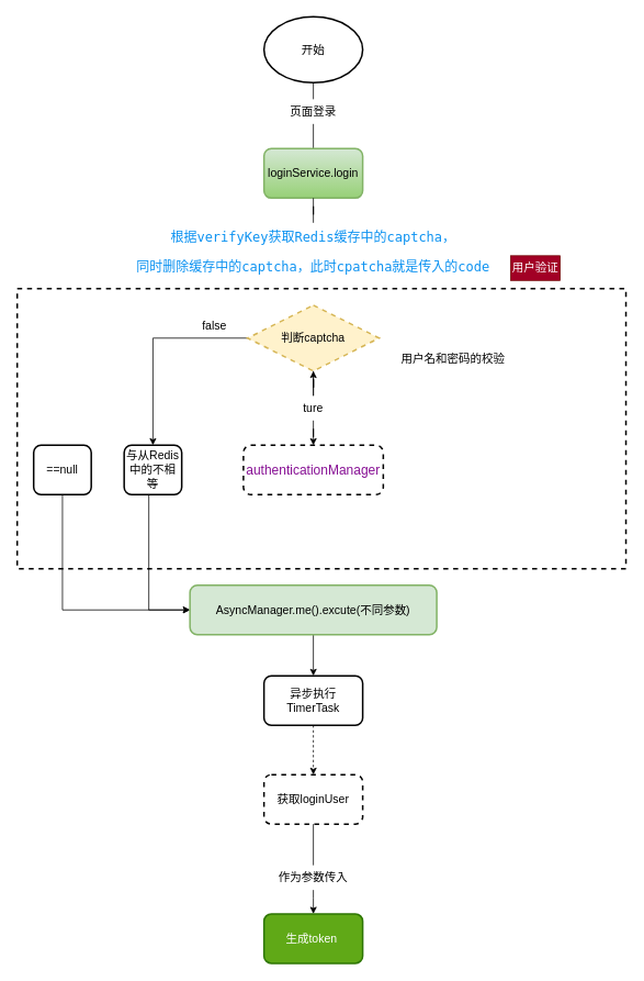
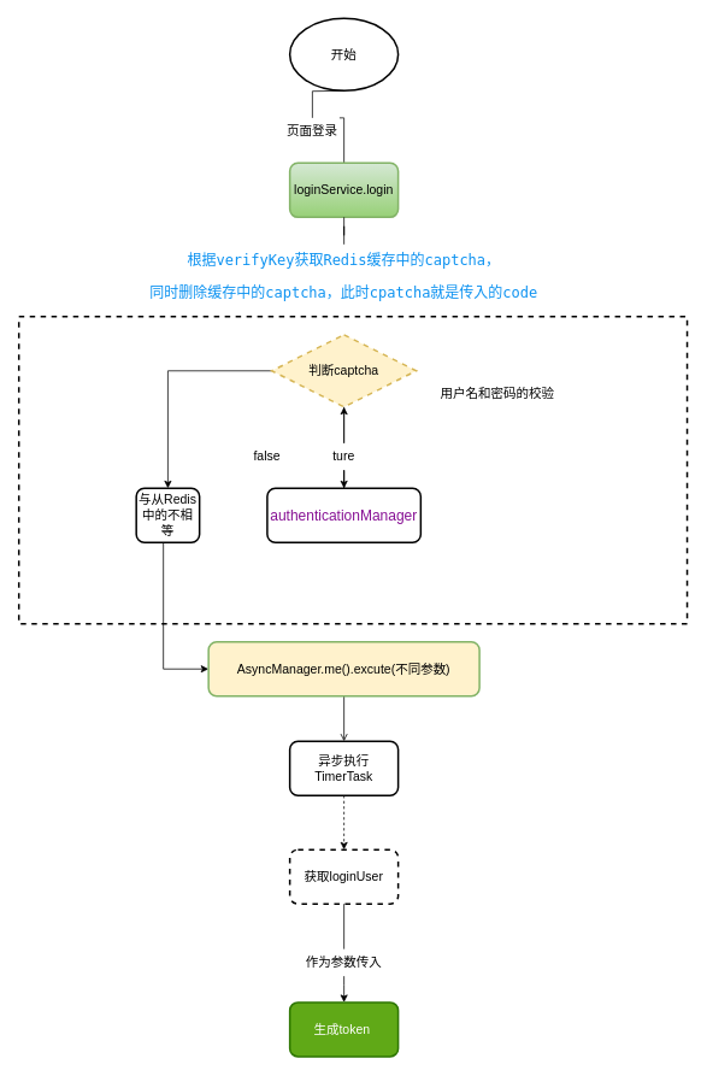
- <mxCell id="6" value="页面登录" style="text;html=1;strokeColor=none;fillColor=none;align=center;verticalAlign=middle;whiteSpace=wrap;rounded=0;fontSize=14;" vertex="1" parent="1"><mxGeometry x="350" y="120" width="60" height="30" as="geometry" /></mxCell>
+ <mxCell id="6" value="页面登录" style="text;html=1;strokeColor=none;fillColor=none;align=center;verticalAlign=middle;whiteSpace=wrap;rounded=0;fontSize=14;" vertex="1" parent="1"><mxGeometry x="315" y="130" width="60" height="30" as="geometry" /></mxCell>
- <mxCell id="29" value="用户验证" style="text;html=1;strokeColor=#6F0000;fillColor=#a20025;align=center;verticalAlign=middle;whiteSpace=wrap;rounded=0;fontFamily=Helvetica;fontSize=14;fontColor=#ffffff;" vertex="1" parent="1"><mxGeometry x="620" y="310" width="60" height="30" as="geometry" /></mxCell>
- <mxCell id="21" value="false" style="text;html=1;strokeColor=none;fillColor=none;align=center;verticalAlign=middle;whiteSpace=wrap;rounded=0;fontFamily=Helvetica;fontSize=14;" vertex="1" parent="1"><mxGeometry x="230" y="380" width="60" height="30" as="geometry" /></mxCell>
+ <mxCell id="21" value="false" style="text;html=1;strokeColor=none;fillColor=none;align=center;verticalAlign=middle;whiteSpace=wrap;rounded=0;fontFamily=Helvetica;fontSize=14;" vertex="1" parent="1"><mxGeometry x="265" y="490" width="60" height="30" as="geometry" /></mxCell>
- <mxCell id="15" value="ture" style="text;html=1;strokeColor=none;fillColor=none;align=center;verticalAlign=middle;whiteSpace=wrap;rounded=0;fontSize=14;" vertex="1" parent="1"><mxGeometry x="350" y="480" width="60" height="30" as="geometry" /></mxCell>
+ <mxCell id="15" value="ture" style="text;html=1;strokeColor=none;fillColor=none;align=center;verticalAlign=middle;whiteSpace=wrap;rounded=0;fontSize=14;" vertex="1" parent="1"><mxGeometry x="350" y="490" width="60" height="30" as="geometry" /></mxCell>
- <mxCell id="18" value="==null" style="rounded=1;whiteSpace=wrap;html=1;fontFamily=Helvetica;fontSize=14;strokeWidth=2;" vertex="1" parent="1"><mxGeometry x="40" y="540" width="70" height="60" as="geometry" /></mxCell>
- <mxCell id="13" value="&lt;pre style=&quot;background-color: rgb(255, 255, 255); color: rgb(8, 8, 8); font-size: 12pt;&quot;&gt;&lt;span style=&quot;color: rgb(135, 16, 148);&quot;&gt;&lt;font face=&quot;Helvetica&quot;&gt;authenticationManager&lt;/font&gt;&lt;/span&gt;&lt;/pre&gt;" style="rounded=1;whiteSpace=wrap;html=1;fontSize=14;strokeWidth=2;dashed=1;" vertex="1" parent="1"><mxGeometry x="295" y="540" width="170" height="60" as="geometry" /></mxCell>
+ <mxCell id="13" value="&lt;pre style=&quot;background-color: rgb(255, 255, 255); color: rgb(8, 8, 8); font-size: 12pt;&quot;&gt;&lt;span style=&quot;color: rgb(135, 16, 148);&quot;&gt;&lt;font face=&quot;Helvetica&quot;&gt;authenticationManager&lt;/font&gt;&lt;/span&gt;&lt;/pre&gt;" style="rounded=1;whiteSpace=wrap;html=1;fontSize=14;strokeWidth=2;" vertex="1" parent="1"><mxGeometry x="295" y="540" width="170" height="60" as="geometry" /></mxCell>
- <mxCell id="17" style="edgeStyle=orthogonalEdgeStyle;rounded=0;orthogonalLoop=1;jettySize=auto;html=1;entryX=0;entryY=0.5;entryDx=0;entryDy=0;fontFamily=Helvetica;fontSize=14;fontColor=#000000;" edge="1" parent="1" source="18" target="23"><mxGeometry relative="1" as="geometry"><Array as="points"><mxPoint x="75" y="740" /></Array></mxGeometry></mxCell>
- <mxCell id="23" value="AsyncManager.me().excute(不同参数)" style="rounded=1;whiteSpace=wrap;html=1;fontFamily=Helvetica;fontSize=14;fillColor=#d5e8d4;strokeColor=#82b366;strokeWidth=2;" vertex="1" parent="1"><mxGeometry x="230" y="710" width="300" height="60" as="geometry" /></mxCell>
+ <mxCell id="23" value="AsyncManager.me().excute(不同参数)" style="rounded=1;whiteSpace=wrap;html=1;fontFamily=Helvetica;fontSize=14;fillColor=#fff2cc;strokeColor=#82b366;strokeWidth=2;" vertex="1" parent="1"><mxGeometry x="230" y="710" width="300" height="60" as="geometry" /></mxCell>
- <mxCell id="22" style="edgeStyle=orthogonalEdgeStyle;rounded=0;orthogonalLoop=1;jettySize=auto;html=1;entryX=0.5;entryY=0;entryDx=0;entryDy=0;fontFamily=Helvetica;fontSize=14;fontColor=#000000;" edge="1" parent="1" source="23" target="25"><mxGeometry relative="1" as="geometry" /></mxCell>
+ <mxCell id="22" style="edgeStyle=orthogonalEdgeStyle;rounded=0;orthogonalLoop=1;jettySize=auto;html=1;entryX=0.5;entryY=0;entryDx=0;entryDy=0;fontFamily=Helvetica;fontSize=14;fontColor=#000000;endArrow=open;" edge="1" parent="1" source="23" target="25"><mxGeometry relative="1" as="geometry" /></mxCell>
